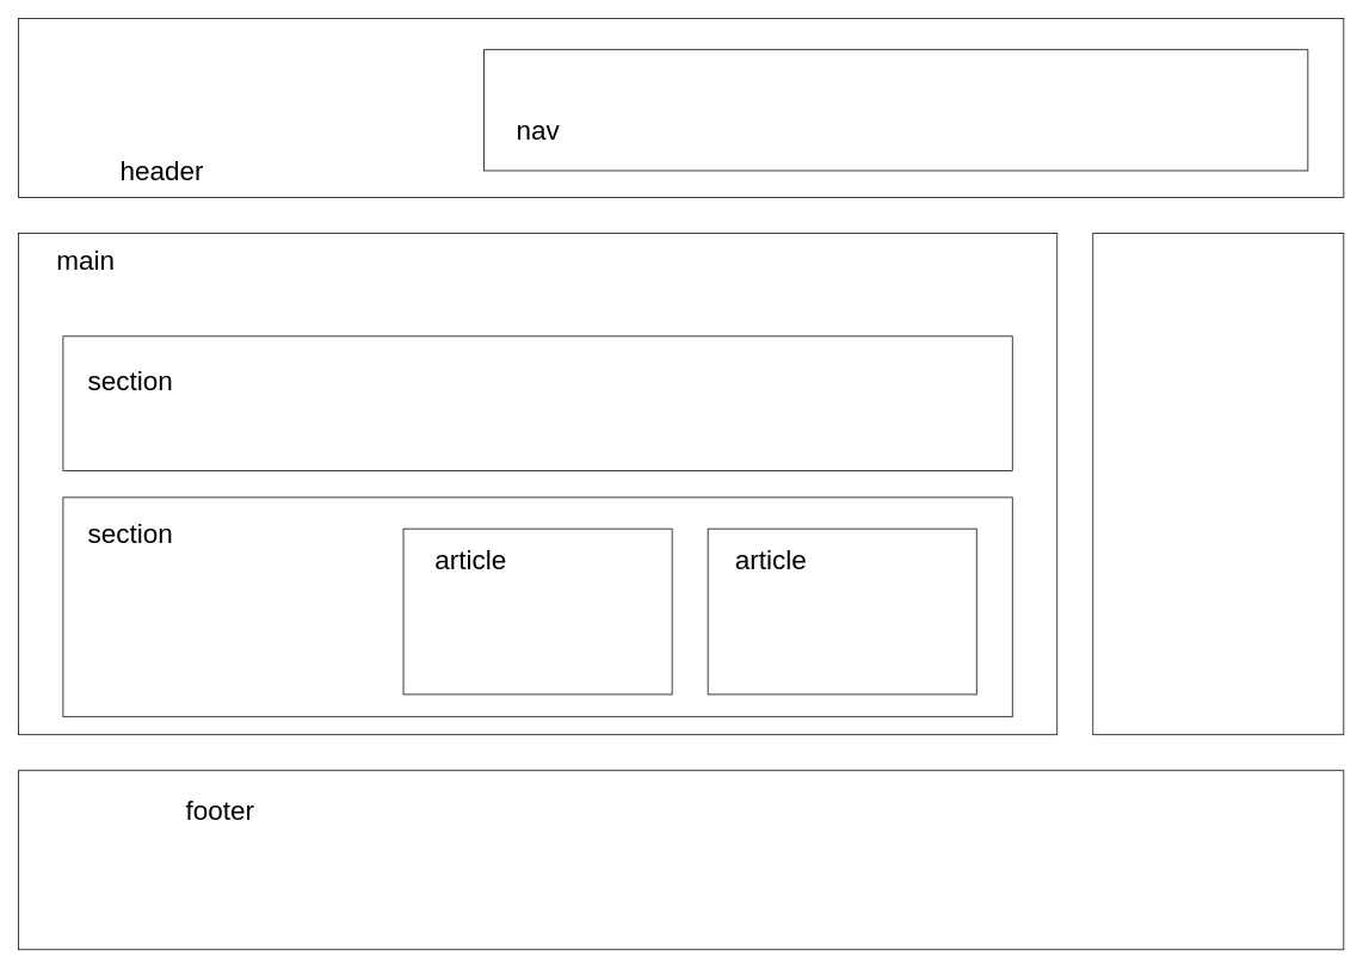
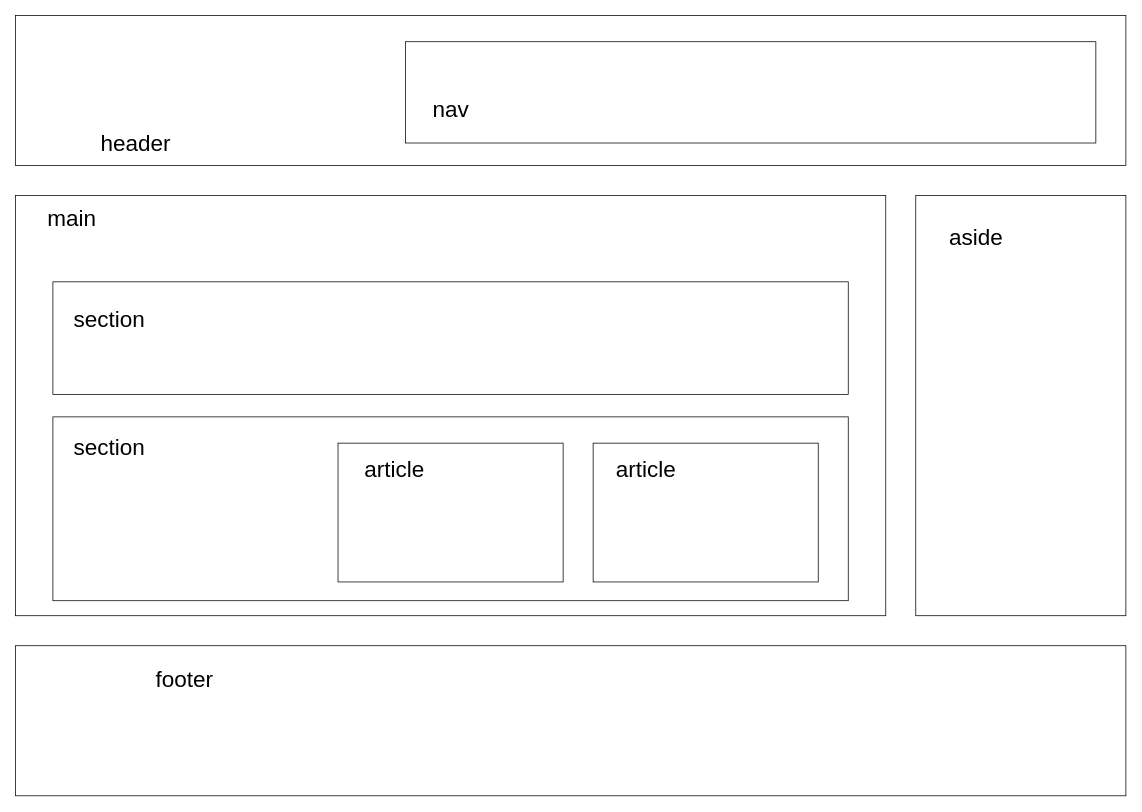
+ <mxCell id="18" value="aside" style="text;html=1;align=center;verticalAlign=middle;resizable=0;points=[];autosize=1;strokeColor=none;fillColor=none;fontSize=30;" vertex="1" parent="1"><mxGeometry x="1250" y="290" width="100" height="50" as="geometry" /></mxCell>
